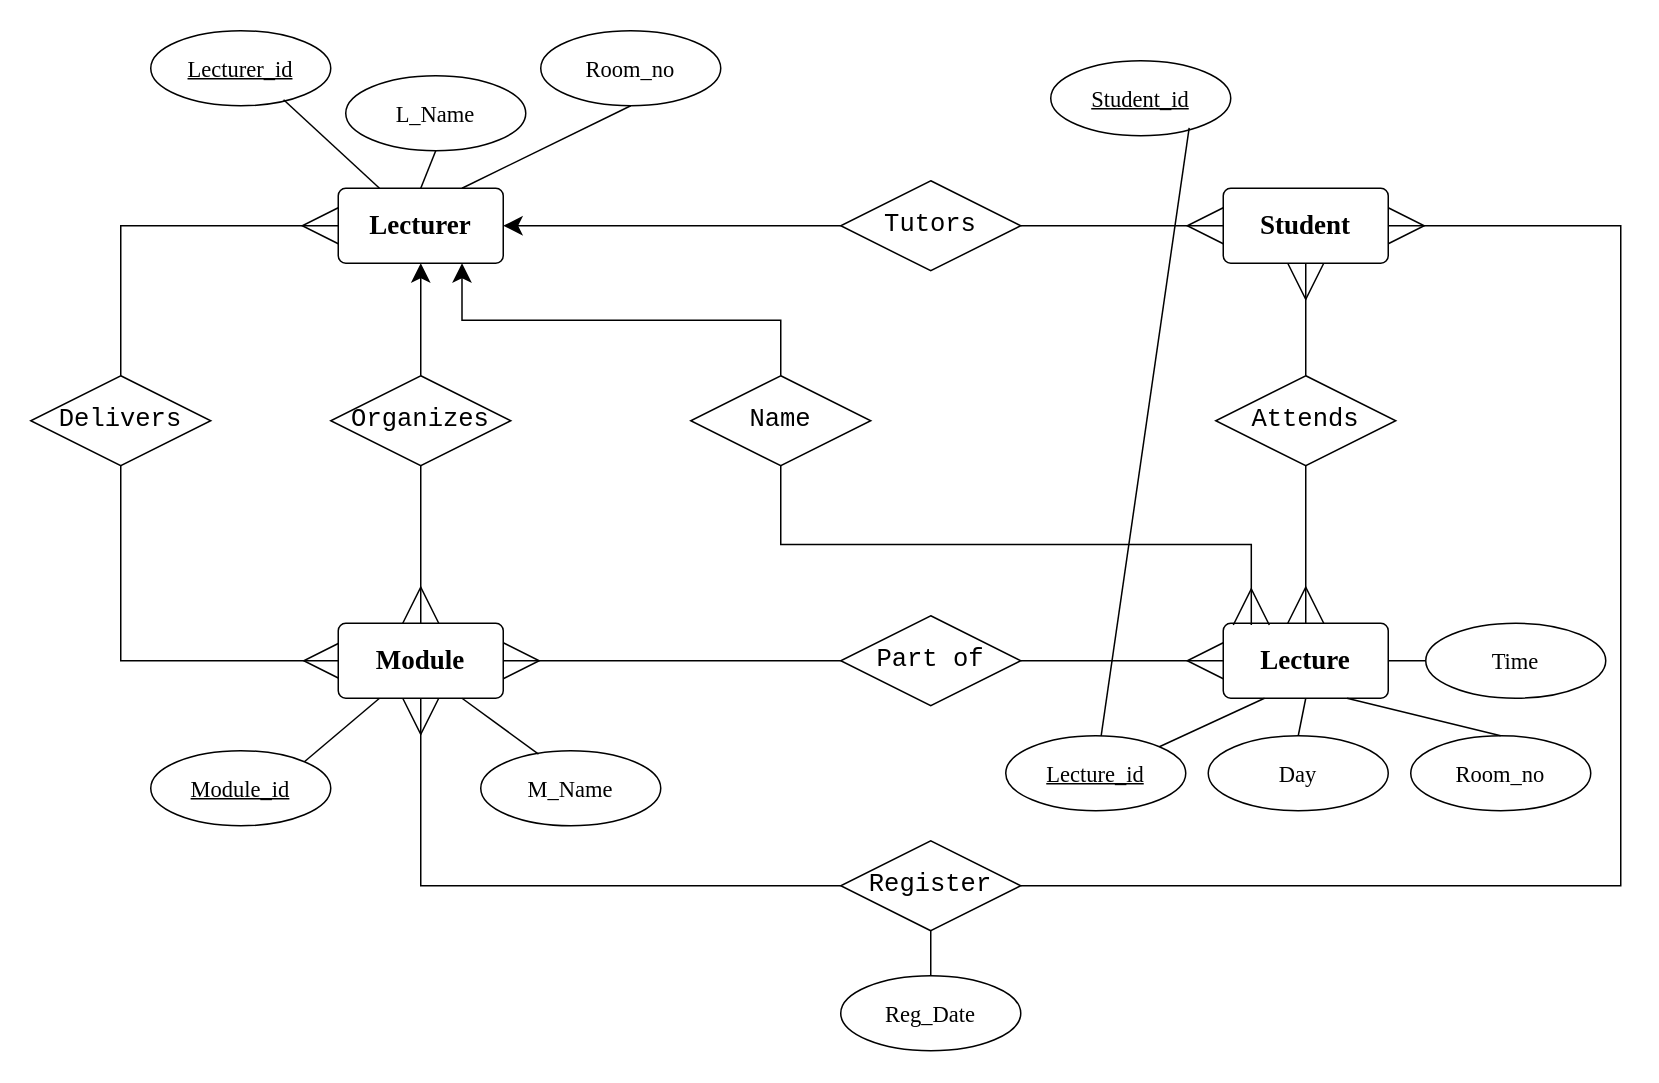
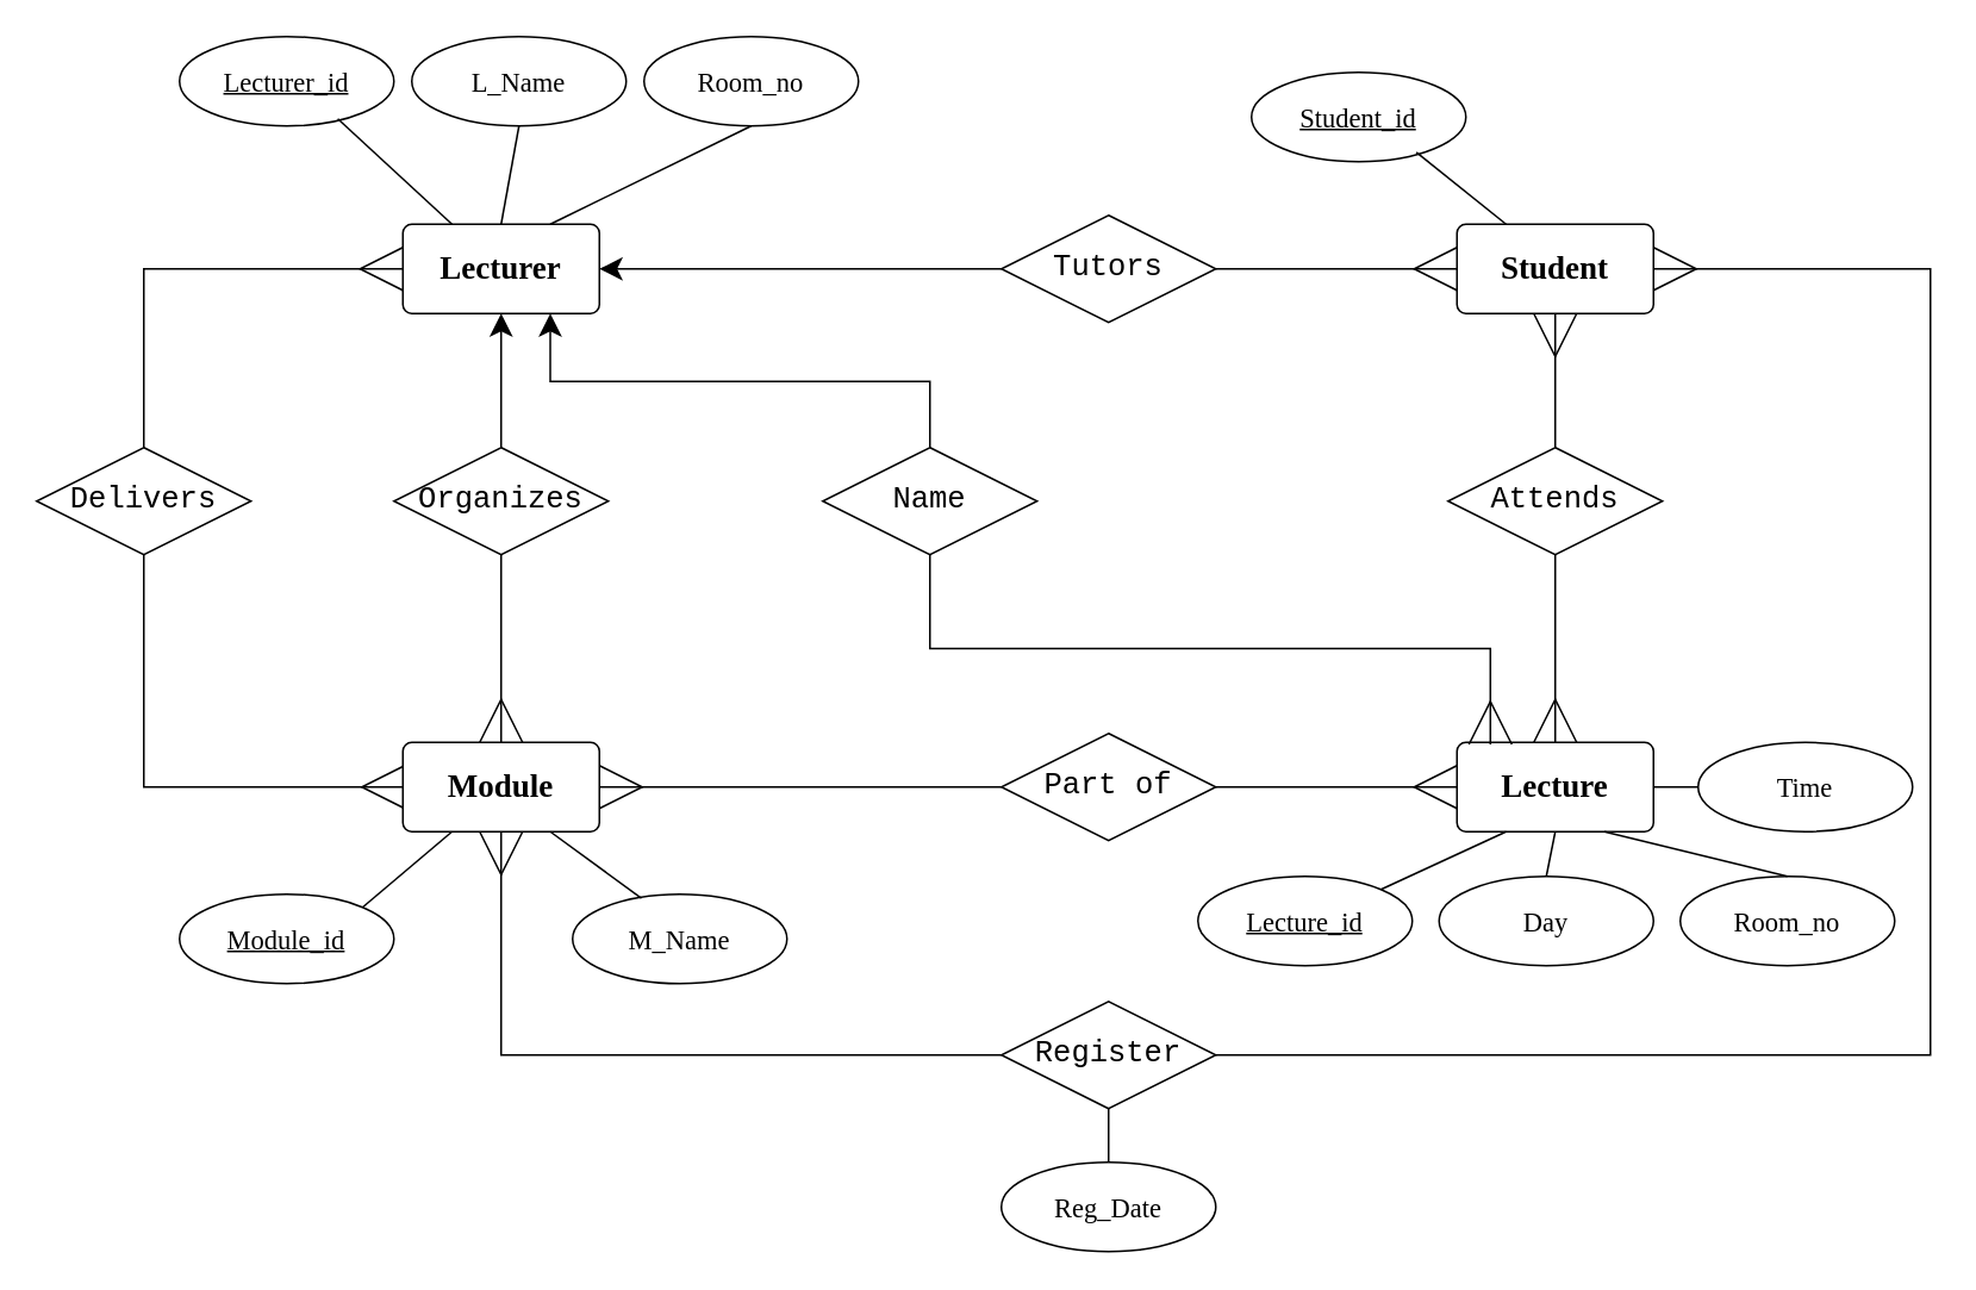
- <mxCell id="29" value="&lt;font style=&quot;font-size: 15px;&quot; face=&quot;Verdana&quot;&gt;L_Name&lt;/font&gt;" style="ellipse;whiteSpace=wrap;html=1;align=center;fontStyle=0;" vertex="1" parent="1"><mxGeometry x="230" y="50" width="120" height="50" as="geometry" /></mxCell>
+ <mxCell id="29" value="&lt;font style=&quot;font-size: 15px;&quot; face=&quot;Verdana&quot;&gt;L_Name&lt;/font&gt;" style="ellipse;whiteSpace=wrap;html=1;align=center;fontStyle=0;" vertex="1" parent="1"><mxGeometry x="230" y="20" width="120" height="50" as="geometry" /></mxCell>
- <mxCell id="42" value="" style="endArrow=none;html=1;rounded=0;exitX=0.769;exitY=0.895;exitDx=0;exitDy=0;exitPerimeter=0;" edge="1" parent="1" source="37" target="33"><mxGeometry relative="1" as="geometry"><mxPoint x="242" y="536" as="sourcePoint" /><mxPoint x="293" y="494" as="targetPoint" /></mxGeometry></mxCell>
+ <mxCell id="42" value="" style="endArrow=none;html=1;rounded=0;exitX=0.769;exitY=0.895;exitDx=0;exitDy=0;entryX=0.25;entryY=0;entryDx=0;entryDy=0;exitPerimeter=0;" edge="1" parent="1" source="37" target="5"><mxGeometry relative="1" as="geometry"><mxPoint x="242" y="536" as="sourcePoint" /><mxPoint x="293" y="494" as="targetPoint" /></mxGeometry></mxCell>
